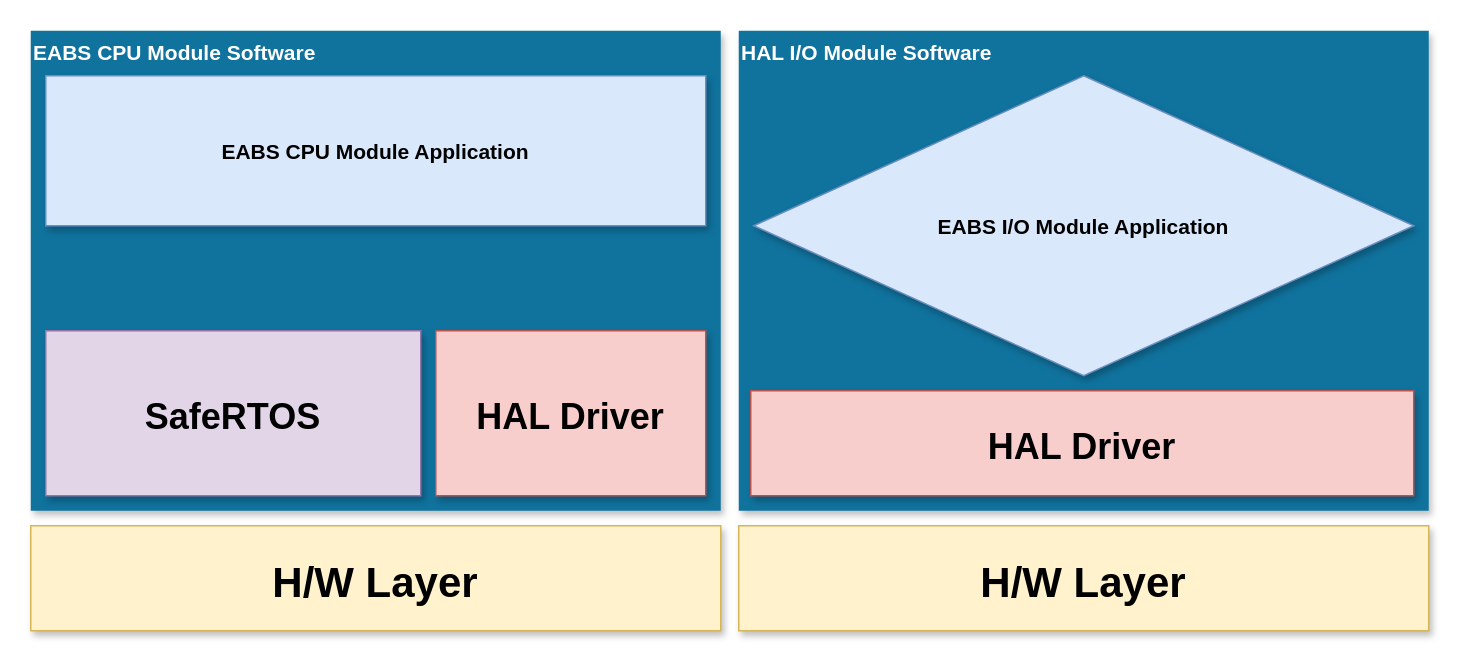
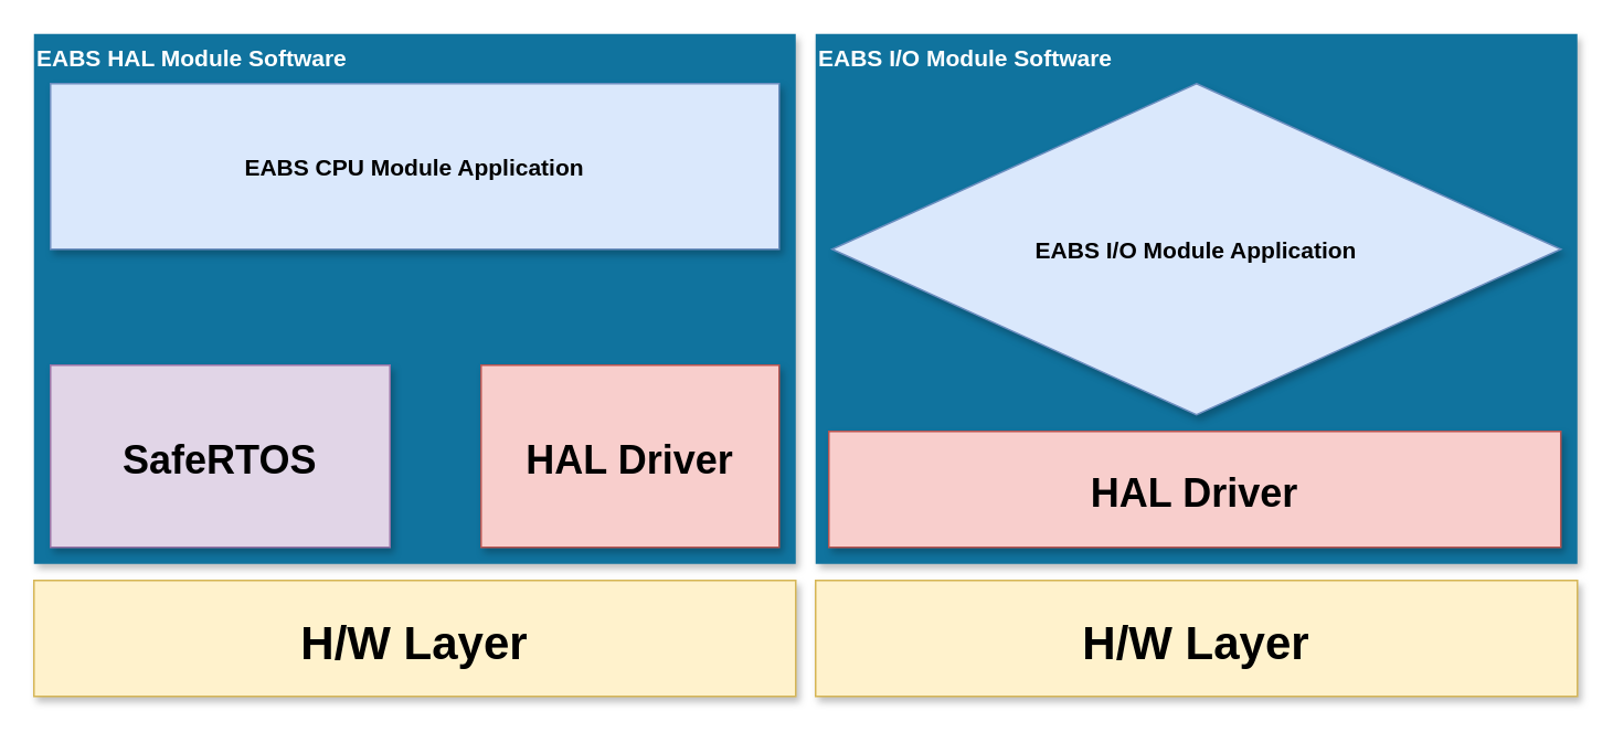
- <mxCell id="2" value="EABS CPU Module Software" style="rounded=0;fillColor=#10739E;strokeColor=none;shadow=1;gradientColor=none;fontStyle=1;fontColor=#FFFFFF;fontSize=14;align=left;verticalAlign=top;" parent="1" vertex="1"><mxGeometry x="20" y="20" width="460" height="320" as="geometry" /></mxCell>
+ <mxCell id="2" value="EABS HAL Module Software" style="rounded=0;fillColor=#10739E;strokeColor=none;shadow=1;gradientColor=none;fontStyle=1;fontColor=#FFFFFF;fontSize=14;align=left;verticalAlign=top;" parent="1" vertex="1"><mxGeometry x="20" y="20" width="460" height="320" as="geometry" /></mxCell>
- <mxCell id="7" value="HAL I/O Module Software" style="rounded=0;fillColor=#10739E;strokeColor=none;shadow=1;gradientColor=none;fontStyle=1;fontColor=#FFFFFF;fontSize=14;align=left;verticalAlign=top;" vertex="1" parent="1"><mxGeometry x="492" y="20" width="460" height="320" as="geometry" /></mxCell>
+ <mxCell id="7" value="EABS I/O Module Software" style="rounded=0;fillColor=#10739E;strokeColor=none;shadow=1;gradientColor=none;fontStyle=1;fontColor=#FFFFFF;fontSize=14;align=left;verticalAlign=top;" vertex="1" parent="1"><mxGeometry x="492" y="20" width="460" height="320" as="geometry" /></mxCell>
- <mxCell id="4" value="SafeRTOS" style="rounded=0;fillColor=#e1d5e7;strokeColor=#9673a6;shadow=1;fontStyle=1;fontSize=24;align=center;verticalAlign=middle;" vertex="1" parent="1"><mxGeometry x="30" y="220" width="250" height="110" as="geometry" /></mxCell>
+ <mxCell id="4" value="SafeRTOS" style="rounded=0;fillColor=#e1d5e7;strokeColor=#9673a6;shadow=1;fontStyle=1;fontSize=24;align=center;verticalAlign=middle;" vertex="1" parent="1"><mxGeometry x="30" y="220" width="205" height="110" as="geometry" /></mxCell>
